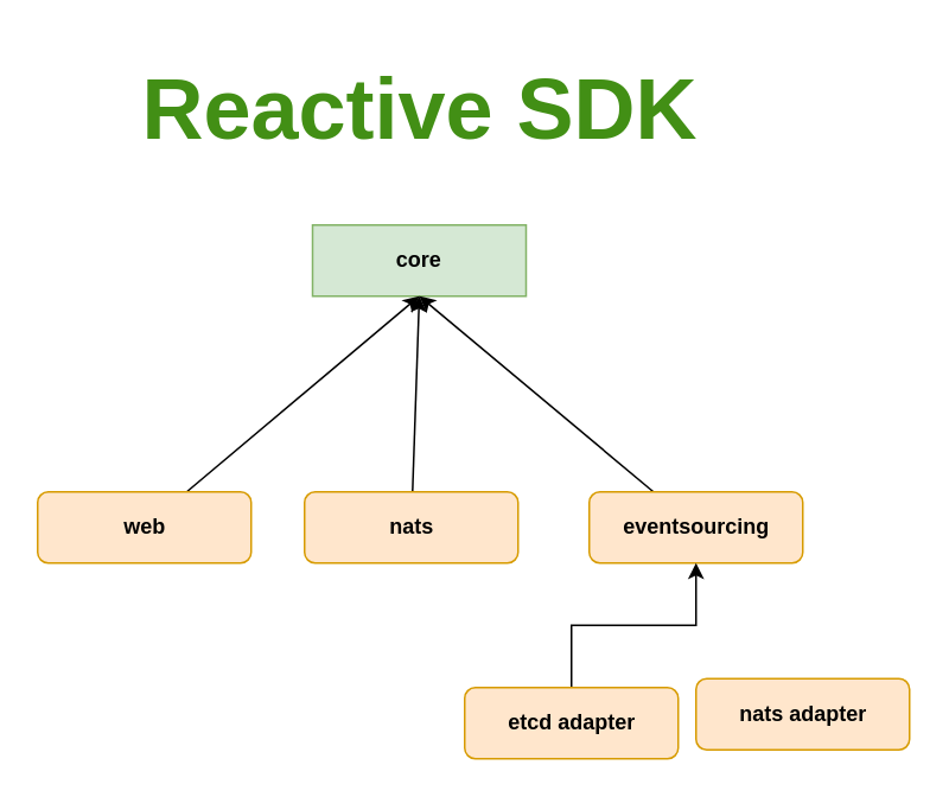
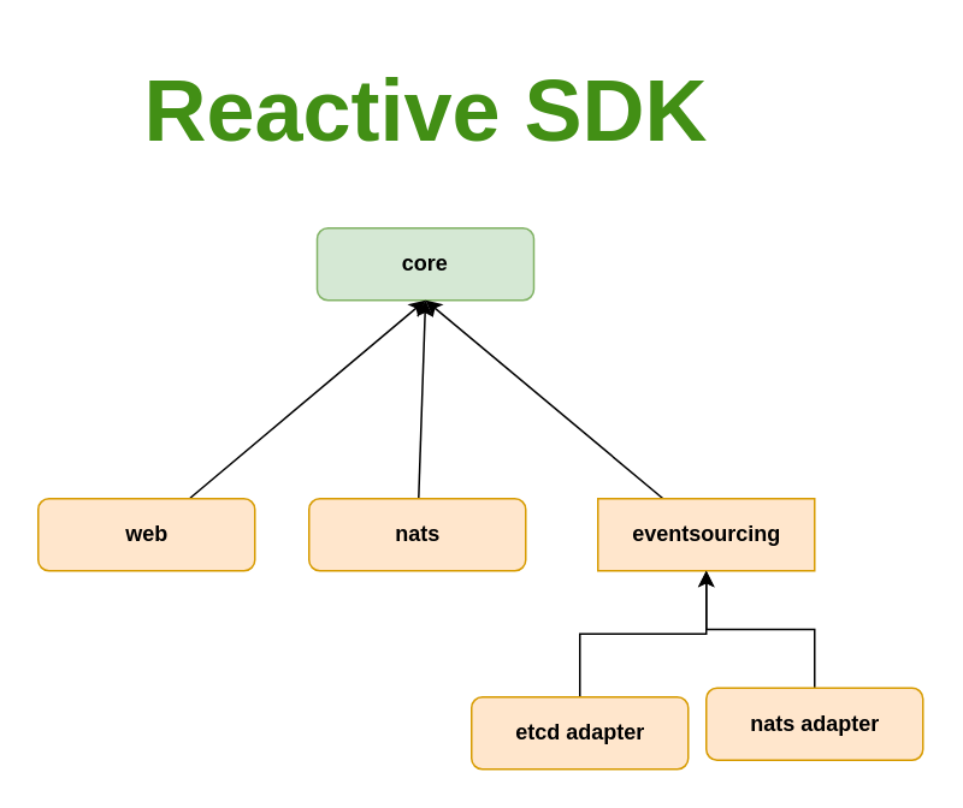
- <mxCell id="2" value="&lt;b&gt;core&lt;/b&gt;" style="whiteSpace=wrap;html=1;fillColor=#d5e8d4;strokeColor=#82b366;rounded=0;" parent="1" vertex="1"><mxGeometry x="175" y="120" width="120" height="40" as="geometry" /></mxCell>
+ <mxCell id="2" value="&lt;b&gt;core&lt;/b&gt;" style="rounded=1;whiteSpace=wrap;html=1;fillColor=#d5e8d4;strokeColor=#82b366;" parent="1" vertex="1"><mxGeometry x="175" y="120" width="120" height="40" as="geometry" /></mxCell>
- <mxCell id="4" value="&lt;b&gt;eventsourcing&lt;/b&gt;" style="rounded=1;whiteSpace=wrap;html=1;fillColor=#ffe6cc;strokeColor=#d79b00;" parent="1" vertex="1"><mxGeometry x="330.5" y="270" width="120" height="40" as="geometry" /></mxCell>
+ <mxCell id="4" value="&lt;b&gt;eventsourcing&lt;/b&gt;" style="whiteSpace=wrap;html=1;fillColor=#ffe6cc;strokeColor=#d79b00;rounded=0;" parent="1" vertex="1"><mxGeometry x="330.5" y="270" width="120" height="40" as="geometry" /></mxCell>
+ <mxCell id="10" style="edgeStyle=orthogonalEdgeStyle;rounded=0;orthogonalLoop=1;jettySize=auto;html=1;entryX=0.5;entryY=1;entryDx=0;entryDy=0;" parent="1" source="11" target="4" edge="1"><mxGeometry relative="1" as="geometry" /></mxCell>
